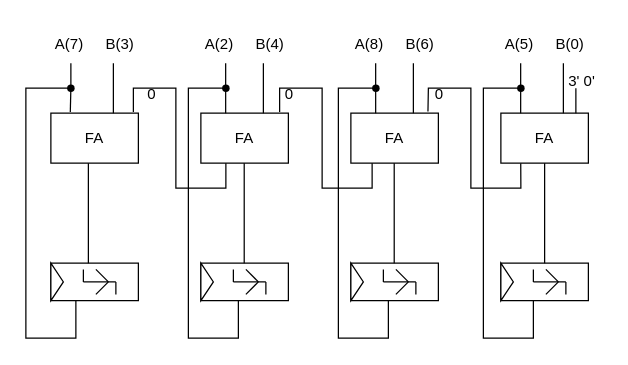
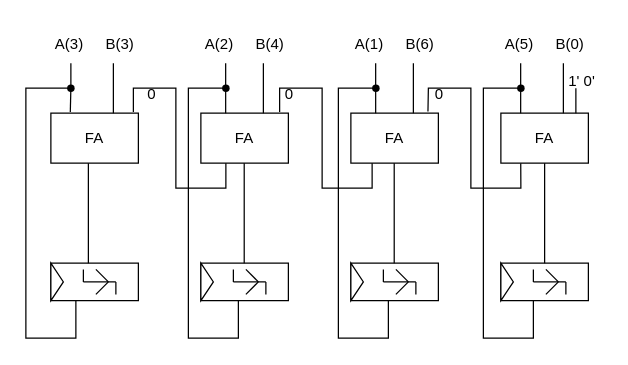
- <mxCell id="20" value="A(7)" style="text;html=1;align=center;verticalAlign=middle;whiteSpace=wrap;rounded=0;" parent="1" vertex="1"><mxGeometry x="50" y="30" width="10" height="10" as="geometry" /></mxCell>
+ <mxCell id="20" value="A(3)" style="text;html=1;align=center;verticalAlign=middle;whiteSpace=wrap;rounded=0;" parent="1" vertex="1"><mxGeometry x="50" y="30" width="10" height="10" as="geometry" /></mxCell>
- <mxCell id="10" value="A(8)" style="text;html=1;align=center;verticalAlign=middle;whiteSpace=wrap;rounded=0;" parent="1" vertex="1"><mxGeometry x="290" y="30" width="10" height="10" as="geometry" /></mxCell>
+ <mxCell id="10" value="A(1)" style="text;html=1;align=center;verticalAlign=middle;whiteSpace=wrap;rounded=0;" parent="1" vertex="1"><mxGeometry x="290" y="30" width="10" height="10" as="geometry" /></mxCell>
- <mxCell id="7" value="3' 0'" style="text;html=1;align=center;verticalAlign=middle;whiteSpace=wrap;rounded=0;" parent="1" vertex="1"><mxGeometry x="450" y="60" width="30" height="10" as="geometry" /></mxCell>
+ <mxCell id="7" value="1' 0'" style="text;html=1;align=center;verticalAlign=middle;whiteSpace=wrap;rounded=0;" parent="1" vertex="1"><mxGeometry x="450" y="60" width="30" height="10" as="geometry" /></mxCell>
